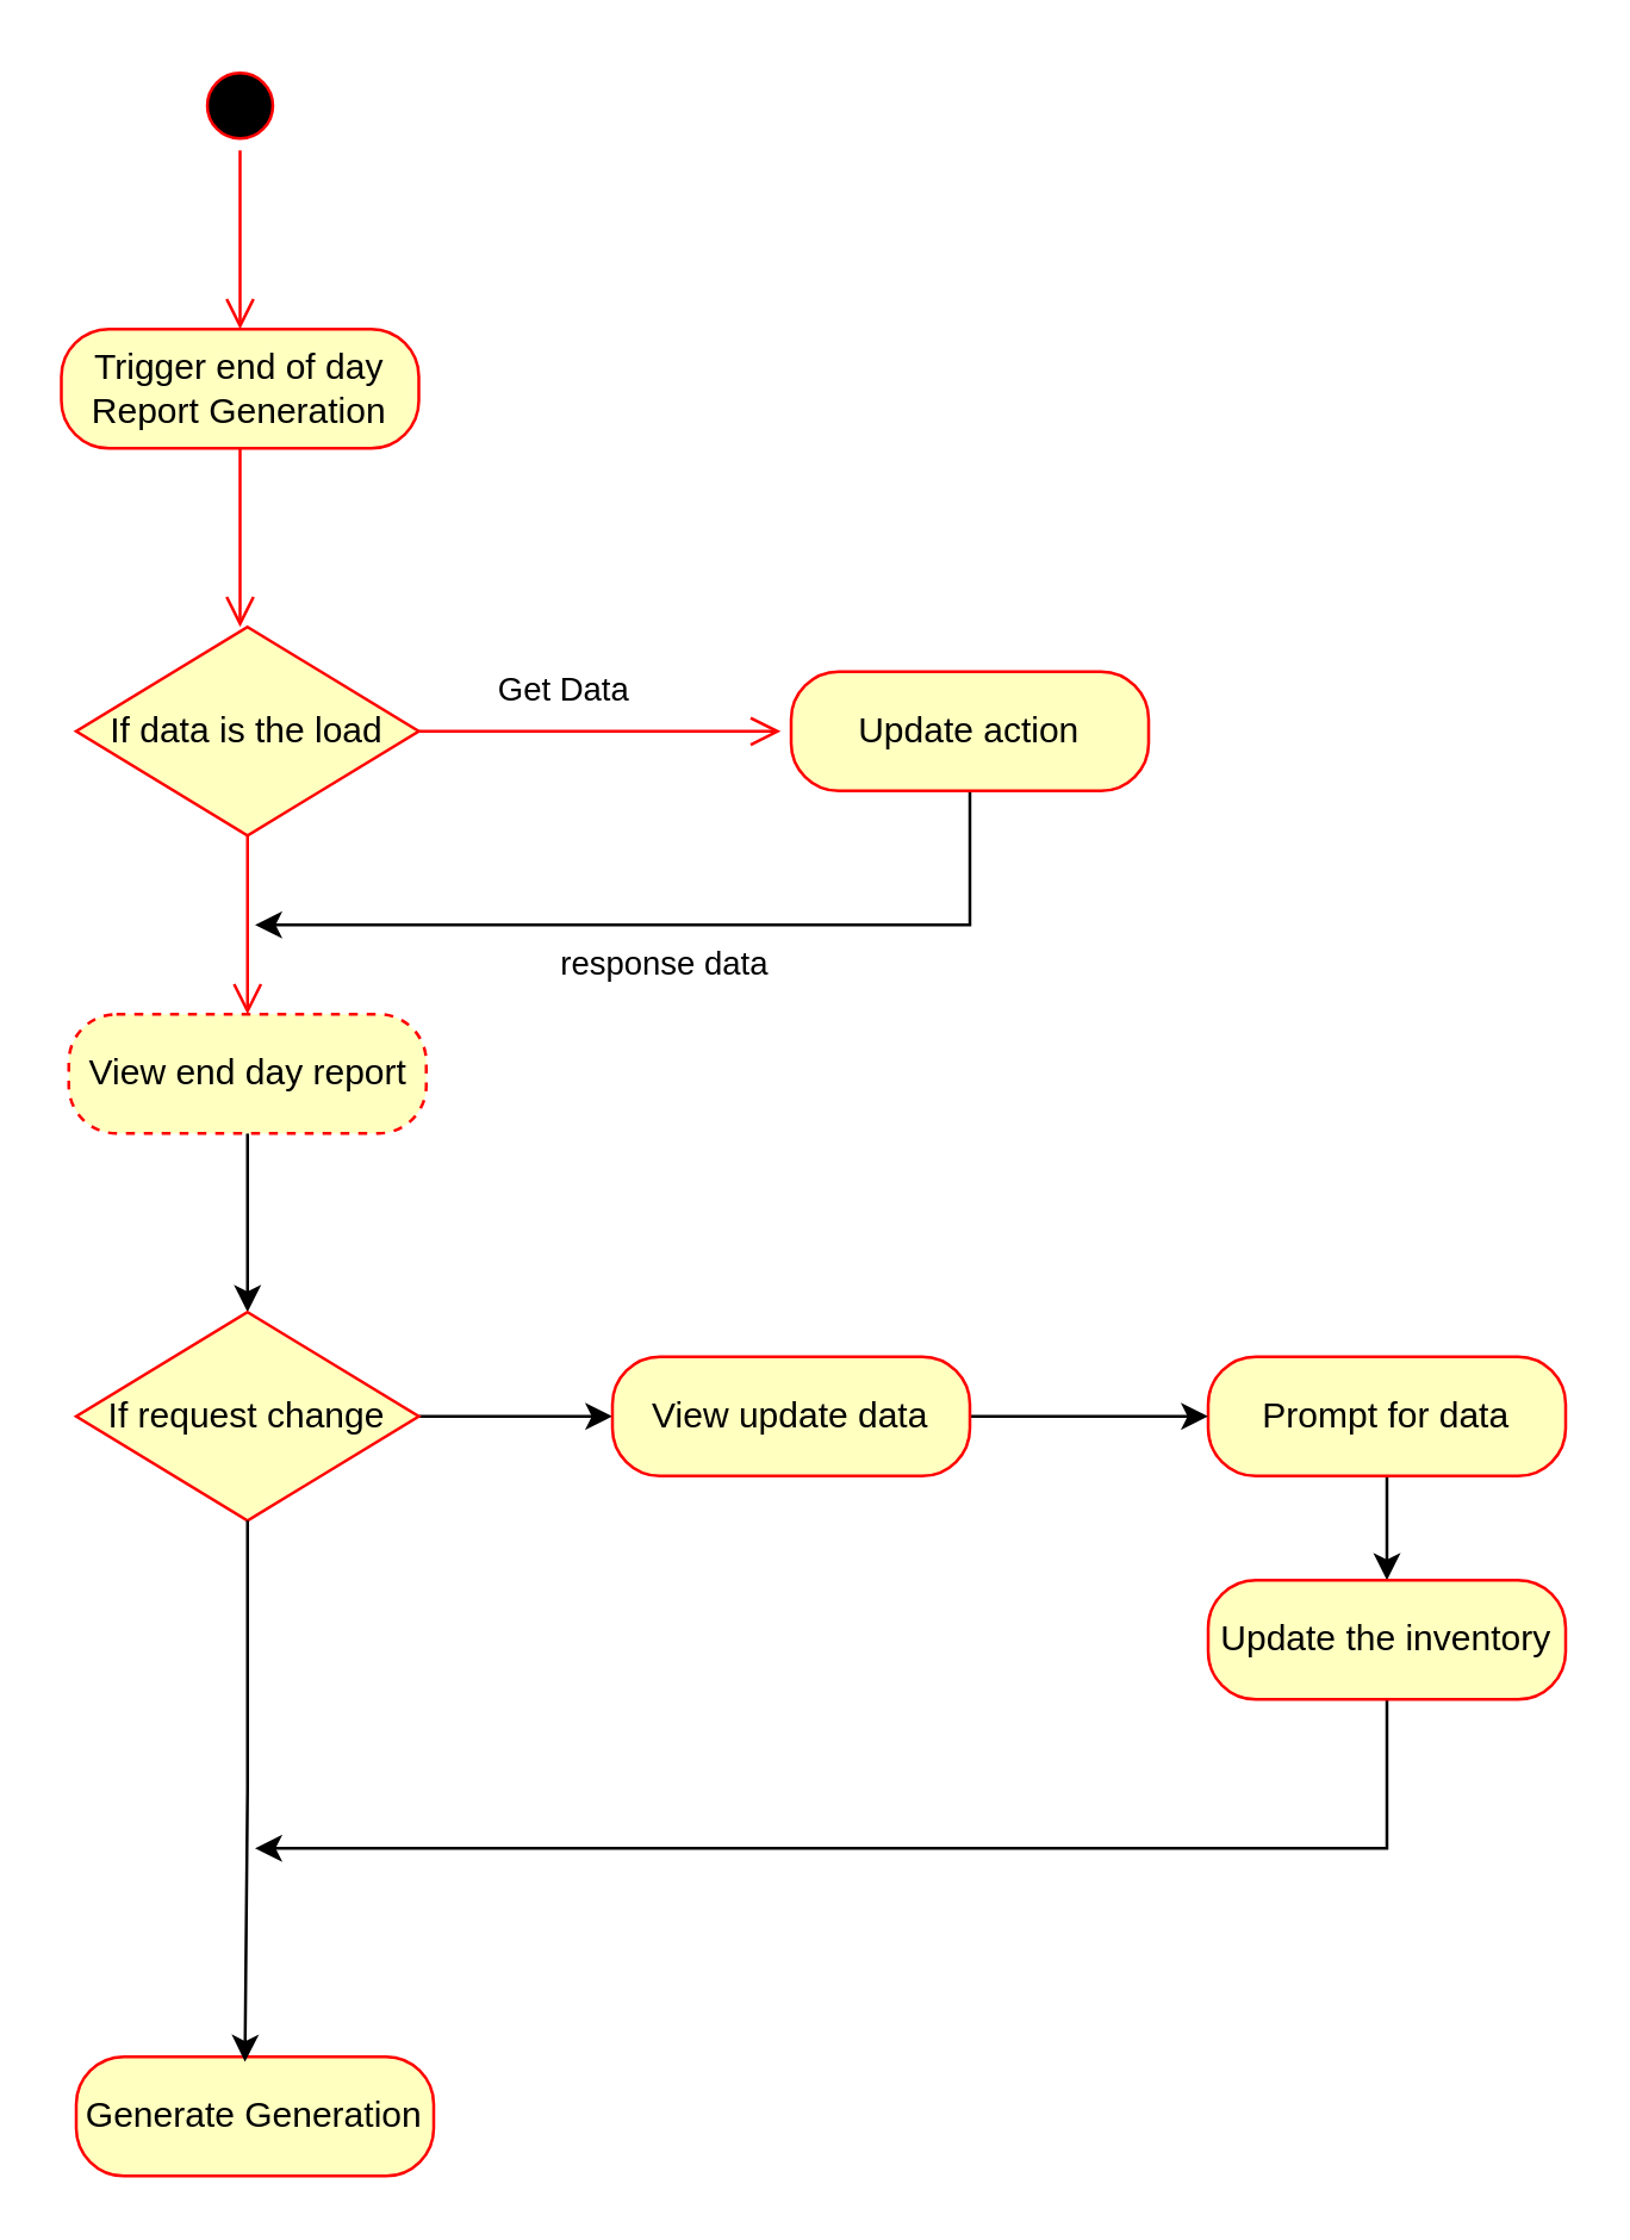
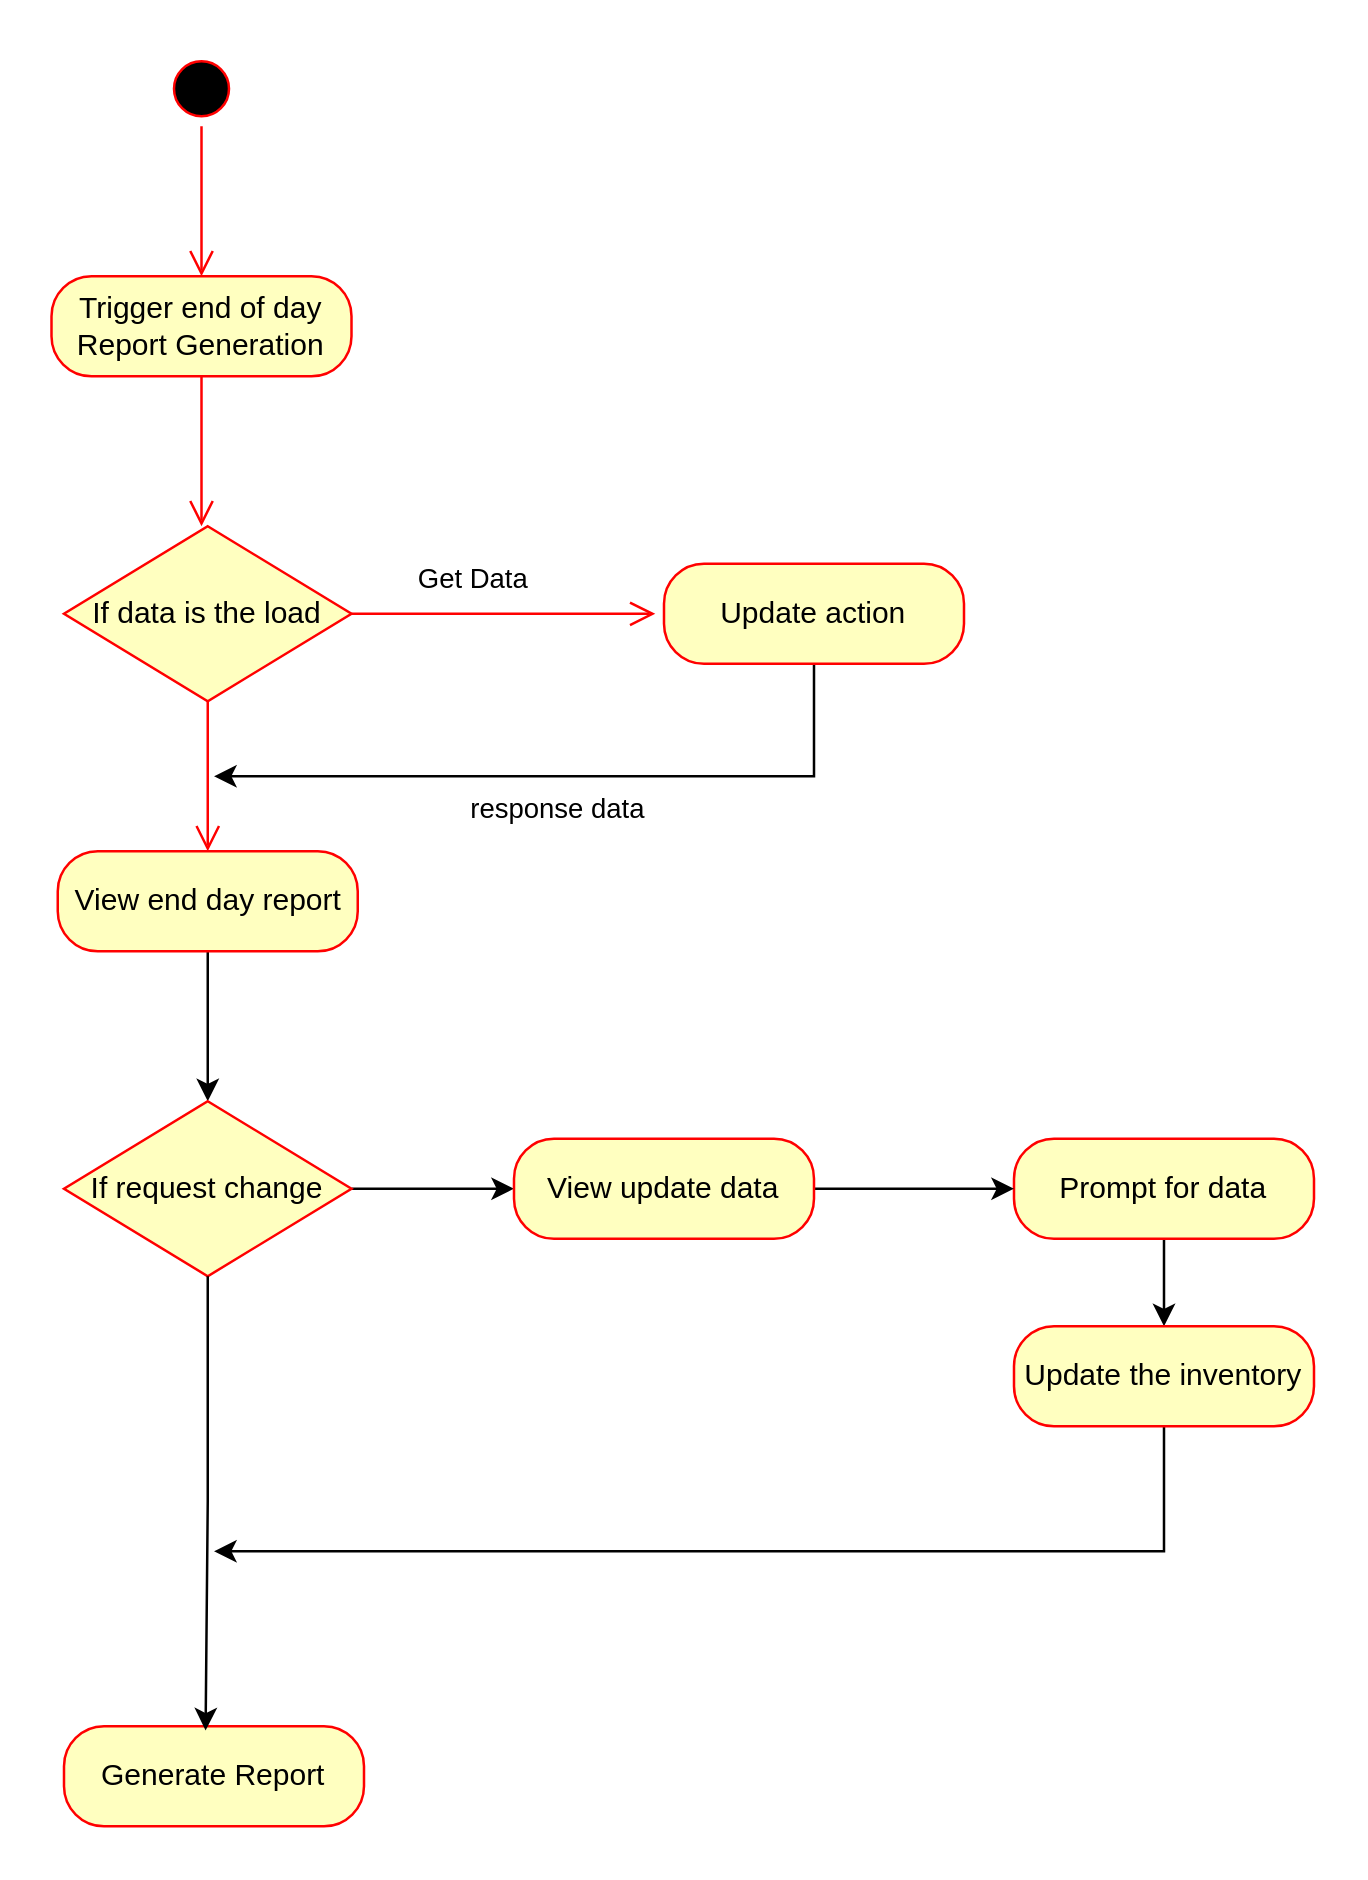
- <mxCell id="12" value="View end day report" style="rounded=1;whiteSpace=wrap;html=1;arcSize=40;fontColor=#000000;fillColor=#ffffc0;strokeColor=#ff0000;dashed=1;" parent="1" vertex="1"><mxGeometry x="22.5" y="340" width="120" height="40" as="geometry" /></mxCell>
+ <mxCell id="12" value="View end day report" style="rounded=1;whiteSpace=wrap;html=1;arcSize=40;fontColor=#000000;fillColor=#ffffc0;strokeColor=#ff0000;" parent="1" vertex="1"><mxGeometry x="22.5" y="340" width="120" height="40" as="geometry" /></mxCell>
- <mxCell id="21" value="Generate Generation" style="rounded=1;whiteSpace=wrap;html=1;arcSize=40;fontColor=#000000;fillColor=#ffffc0;strokeColor=#ff0000;" vertex="1" parent="1"><mxGeometry x="25" y="690" width="120" height="40" as="geometry" /></mxCell>
+ <mxCell id="21" value="Generate Report" style="rounded=1;whiteSpace=wrap;html=1;arcSize=40;fontColor=#000000;fillColor=#ffffc0;strokeColor=#ff0000;" vertex="1" parent="1"><mxGeometry x="25" y="690" width="120" height="40" as="geometry" /></mxCell>
